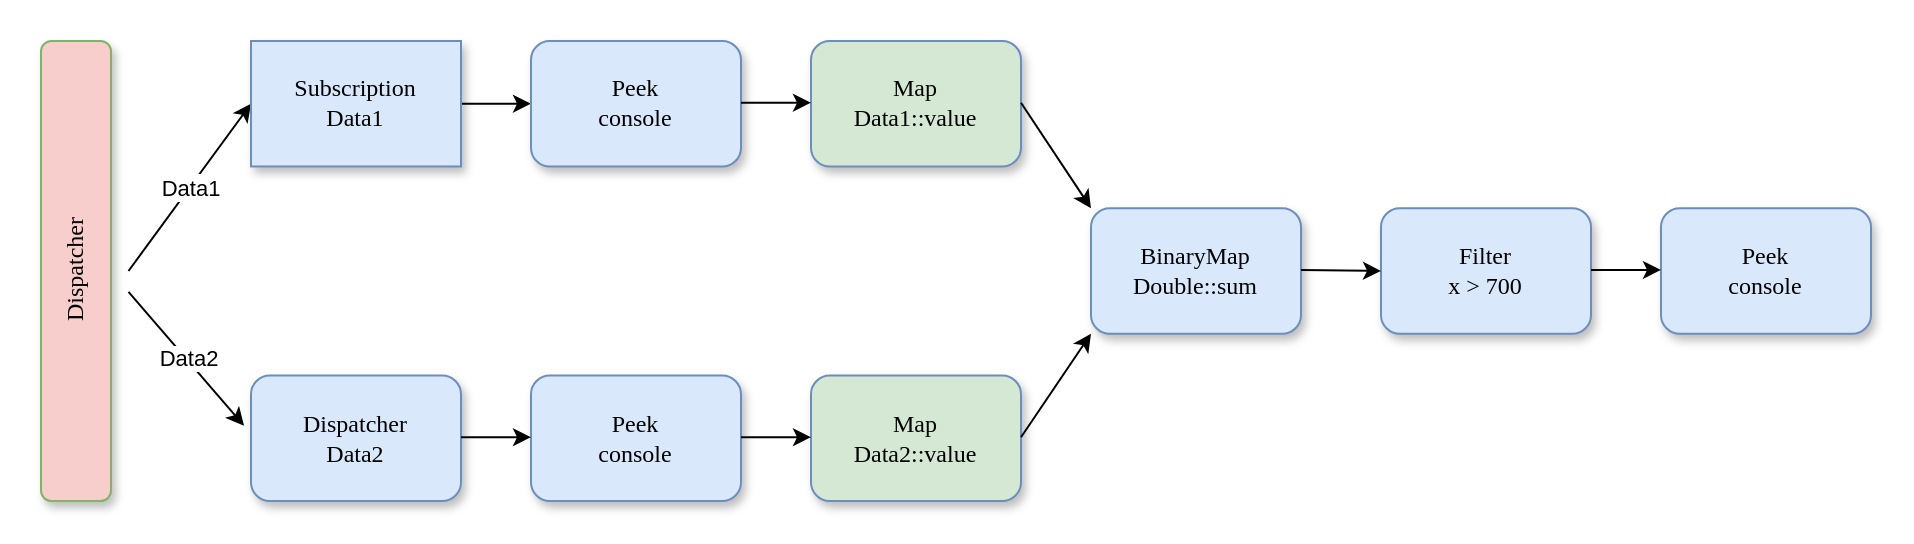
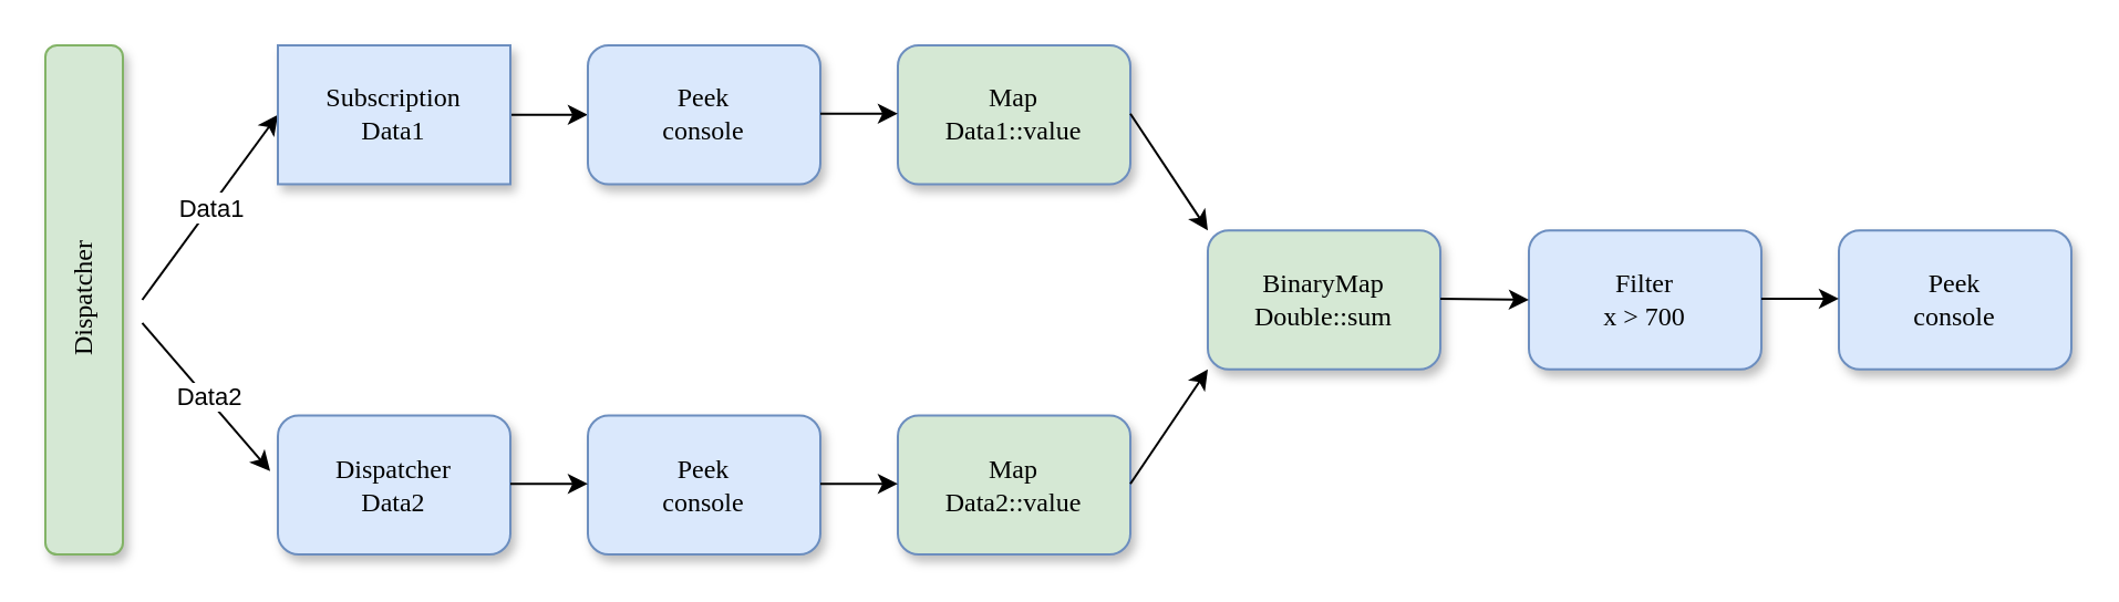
- <mxCell id="2" value="Dispatcher" style="rounded=1;whiteSpace=wrap;html=1;fillColor=#f8cecc;strokeColor=#82b366;shadow=1;fontFamily=Verdana;horizontal=0;" vertex="1" parent="1"><mxGeometry x="20" y="20" width="35" height="230" as="geometry" /></mxCell>
+ <mxCell id="2" value="Dispatcher" style="rounded=1;whiteSpace=wrap;html=1;fillColor=#d5e8d4;strokeColor=#82b366;shadow=1;fontFamily=Verdana;horizontal=0;" vertex="1" parent="1"><mxGeometry x="20" y="20" width="35" height="230" as="geometry" /></mxCell>
- <mxCell id="13" value="BinaryMap&lt;br&gt;Double::sum" style="rounded=1;whiteSpace=wrap;html=1;fillColor=#dae8fc;strokeColor=#6c8ebf;shadow=1;fontFamily=Verdana;" vertex="1" parent="1"><mxGeometry x="545" y="103.636" width="105" height="62.727" as="geometry" /></mxCell>
+ <mxCell id="13" value="BinaryMap&lt;br&gt;Double::sum" style="rounded=1;whiteSpace=wrap;html=1;fillColor=#d5e8d4;strokeColor=#6c8ebf;shadow=1;fontFamily=Verdana;" vertex="1" parent="1"><mxGeometry x="545" y="103.636" width="105" height="62.727" as="geometry" /></mxCell>
